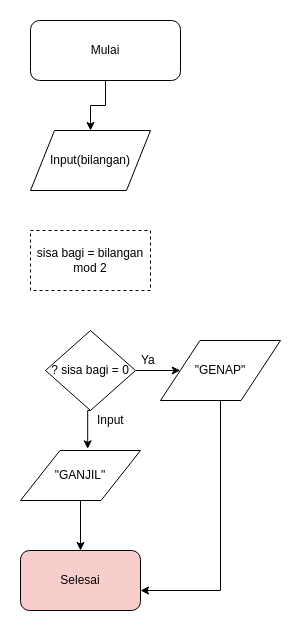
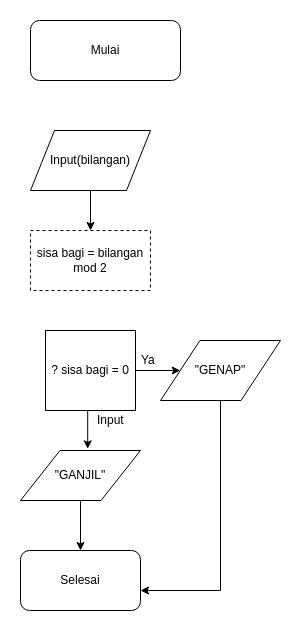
- <mxCell id="2" style="edgeStyle=orthogonalEdgeStyle;rounded=0;orthogonalLoop=1;jettySize=auto;html=1;exitX=0.5;exitY=1;exitDx=0;exitDy=0;" edge="1" parent="1" source="3" target="5"><mxGeometry relative="1" as="geometry" /></mxCell>
+ <mxCell id="4" style="edgeStyle=orthogonalEdgeStyle;rounded=0;orthogonalLoop=1;jettySize=auto;html=1;" edge="1" parent="1" source="5" target="6"><mxGeometry relative="1" as="geometry" /></mxCell>
- <mxCell id="9" value="? sisa bagi = 0" style="rhombus;whiteSpace=wrap;html=1;" vertex="1" parent="1"><mxGeometry x="45" y="330" width="90" height="80" as="geometry" /></mxCell>
+ <mxCell id="9" value="? sisa bagi = 0" style="whiteSpace=wrap;html=1;rounded=0;" vertex="1" parent="1"><mxGeometry x="45" y="330" width="90" height="80" as="geometry" /></mxCell>
- <mxCell id="14" value="Selesai" style="rounded=1;whiteSpace=wrap;html=1;fillColor=#f8cecc;" vertex="1" parent="1"><mxGeometry x="20" y="550" width="120" height="60" as="geometry" /></mxCell>
+ <mxCell id="14" value="Selesai" style="rounded=1;whiteSpace=wrap;html=1;" vertex="1" parent="1"><mxGeometry x="20" y="550" width="120" height="60" as="geometry" /></mxCell>
